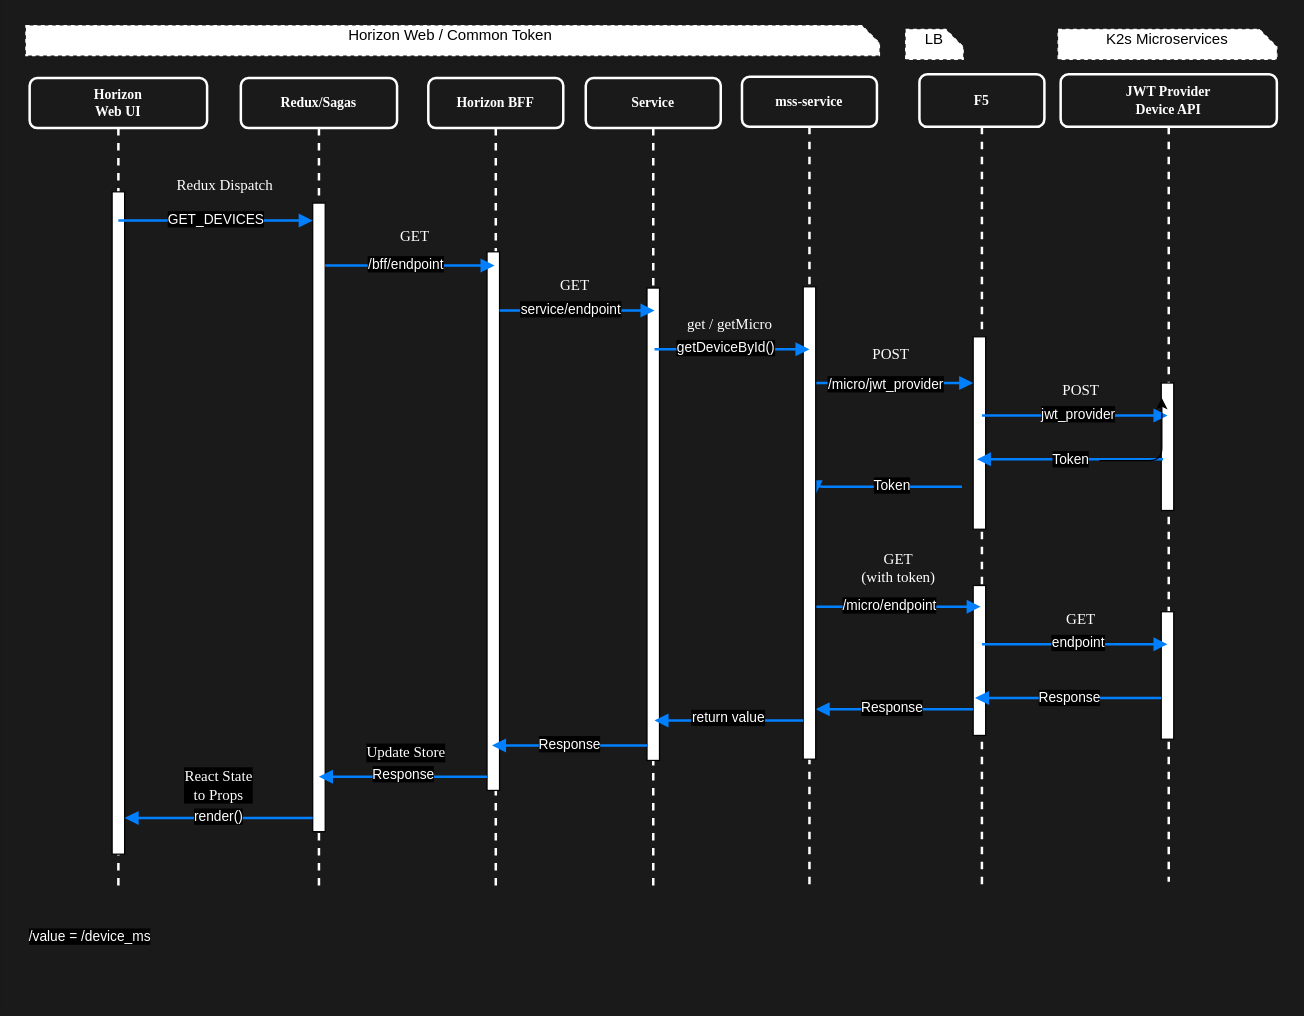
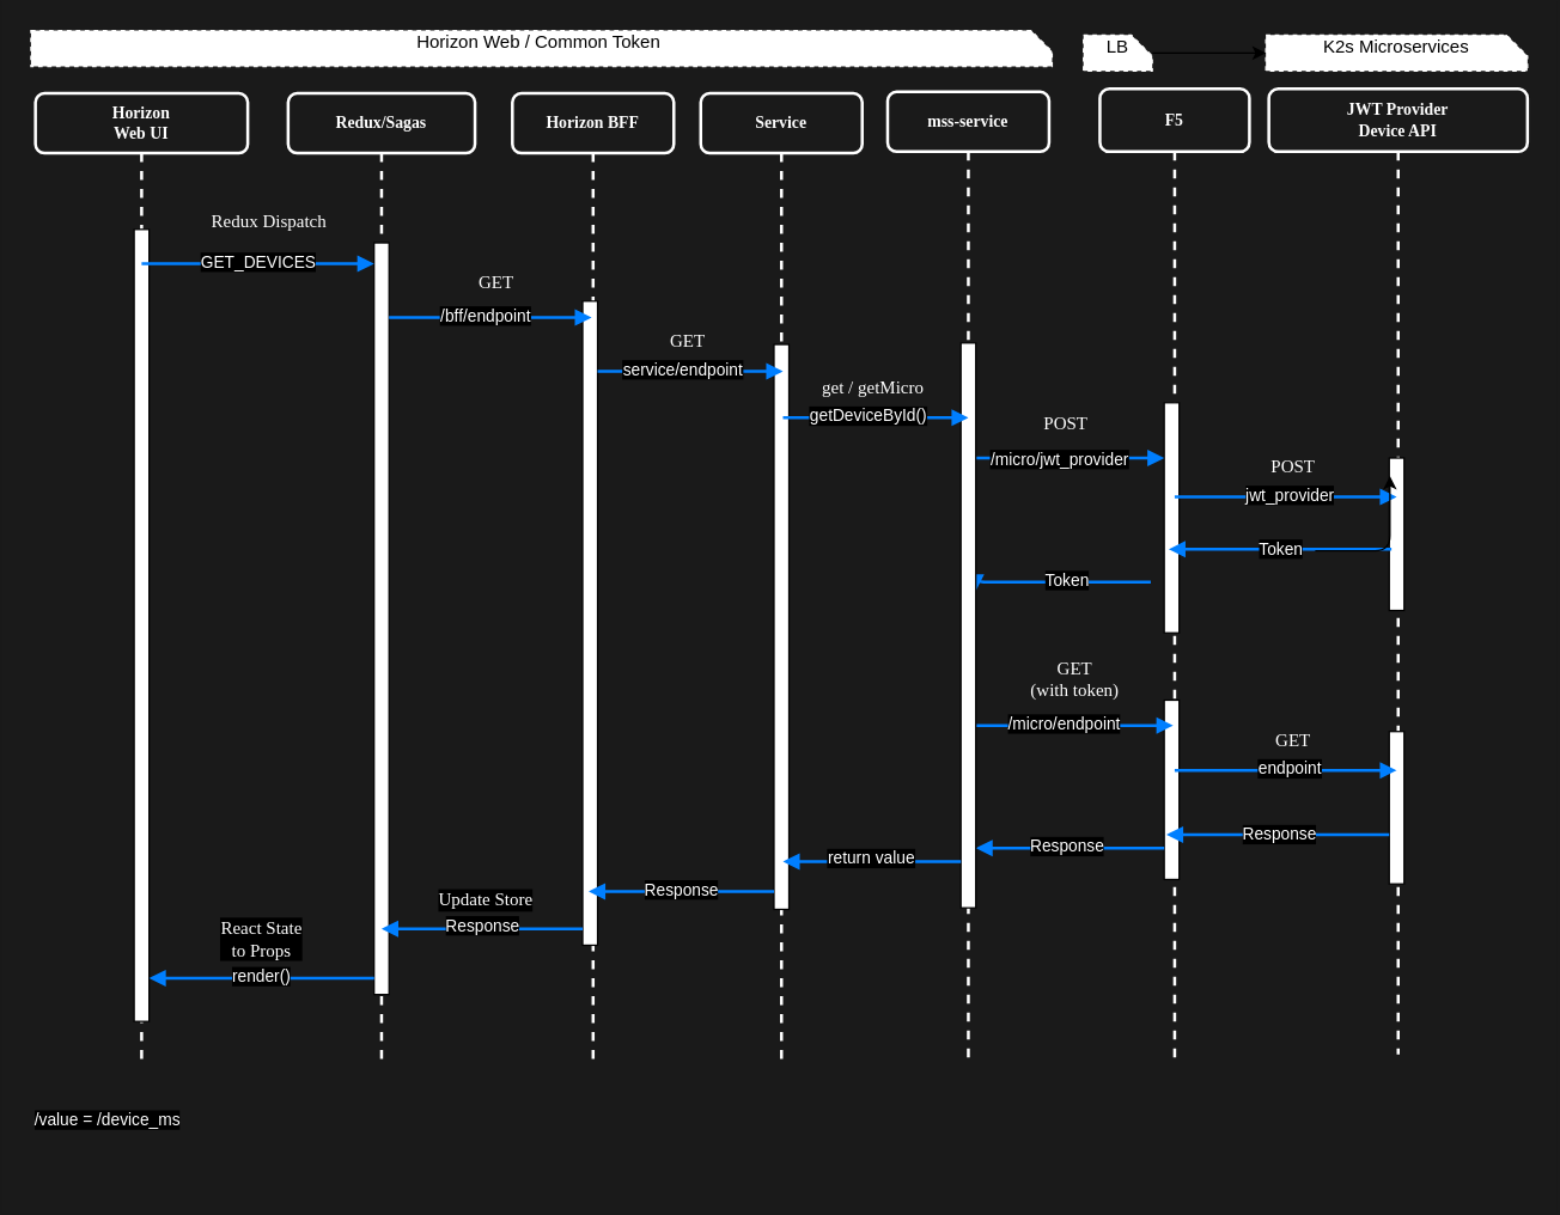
+ <mxCell id="18" value="" style="edgeStyle=orthogonalEdgeStyle;rounded=0;orthogonalLoop=1;jettySize=auto;html=1;fontColor=#FFFFFF;" parent="1" source="19" target="17" edge="1"><mxGeometry relative="1" as="geometry" /></mxCell>
